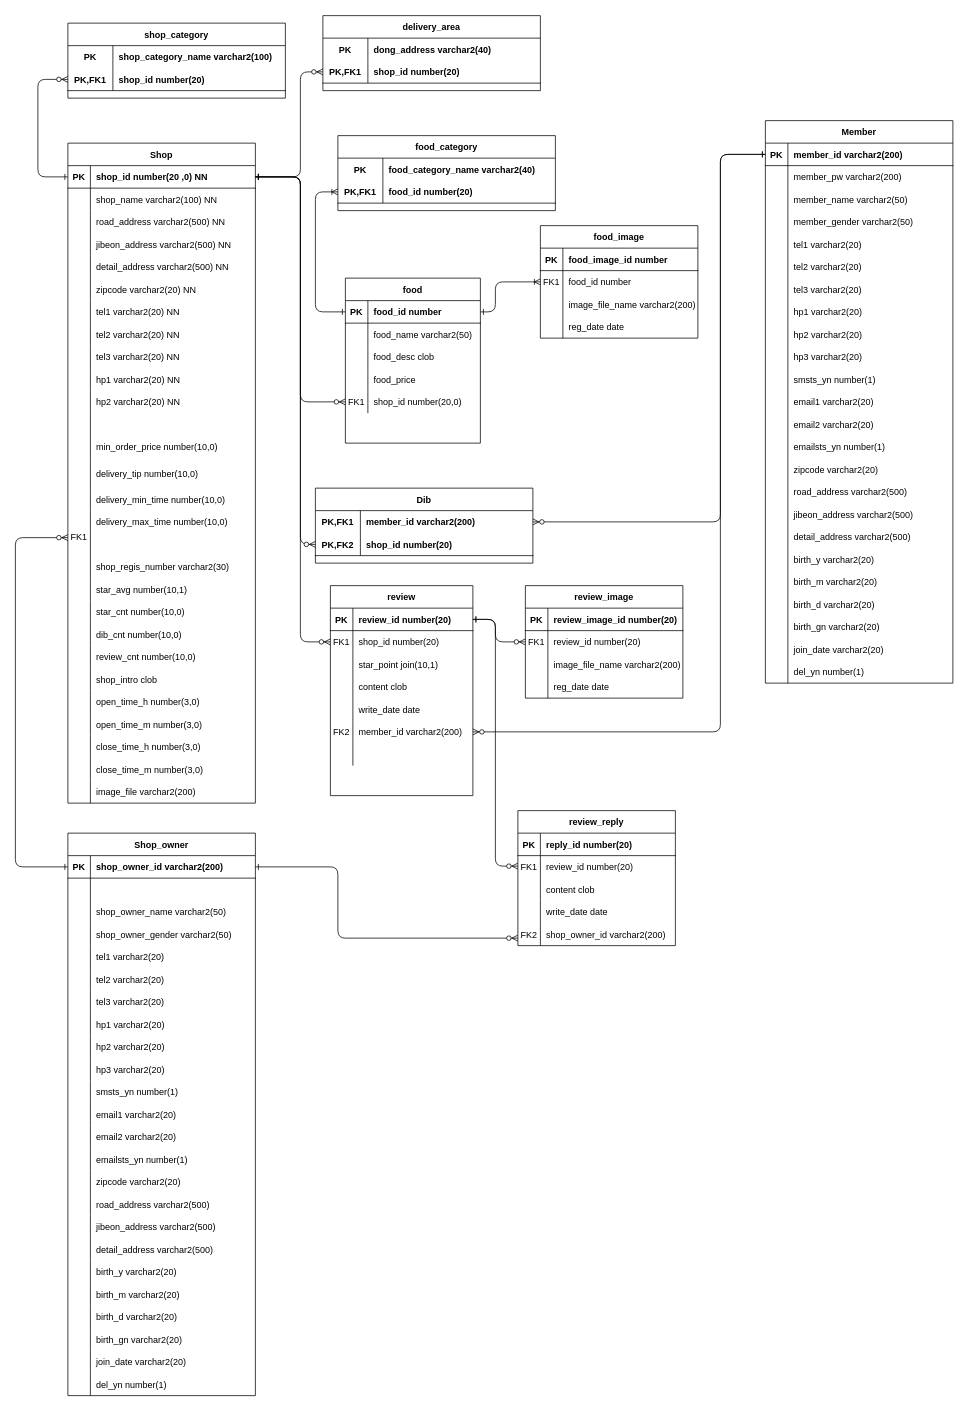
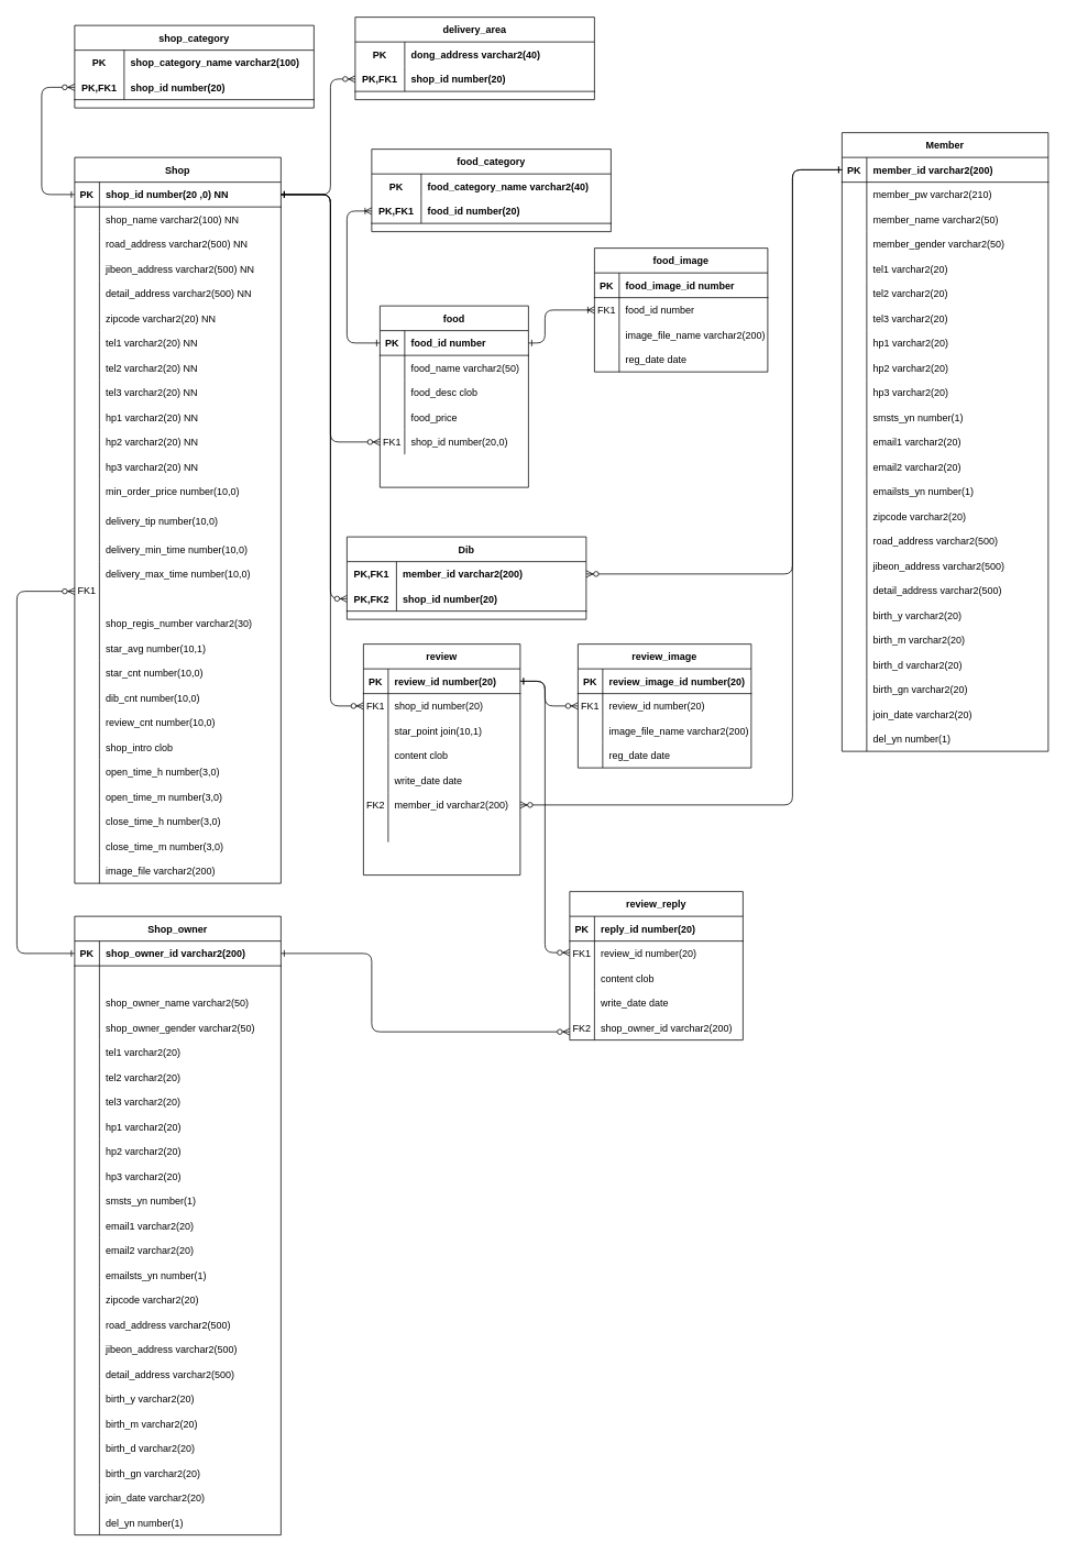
- <mxCell id="9" value="member_pw varchar2(200)" style="shape=partialRectangle;overflow=hidden;connectable=0;fillColor=none;top=0;left=0;bottom=0;right=0;align=left;spacingLeft=6;" parent="7" vertex="1"><mxGeometry x="30" width="220" height="30" as="geometry" /></mxCell>
+ <mxCell id="9" value="member_pw varchar2(210)" style="shape=partialRectangle;overflow=hidden;connectable=0;fillColor=none;top=0;left=0;bottom=0;right=0;align=left;spacingLeft=6;" parent="7" vertex="1"><mxGeometry x="30" width="220" height="30" as="geometry" /></mxCell>
+ <mxCell id="112" value="hp3 varchar2(20) NN" style="shape=partialRectangle;overflow=hidden;connectable=0;fillColor=none;top=0;left=0;bottom=0;right=0;align=left;spacingLeft=6;" vertex="1" parent="110"><mxGeometry x="30" width="220" height="30" as="geometry" /></mxCell>
